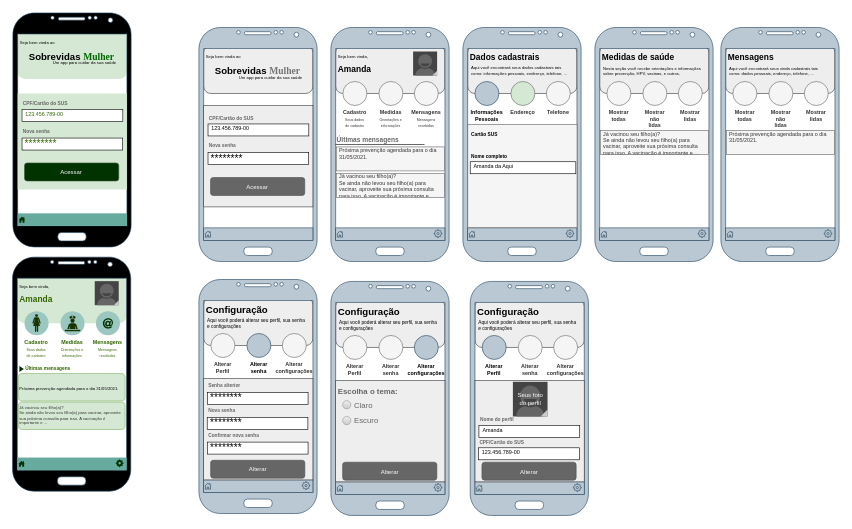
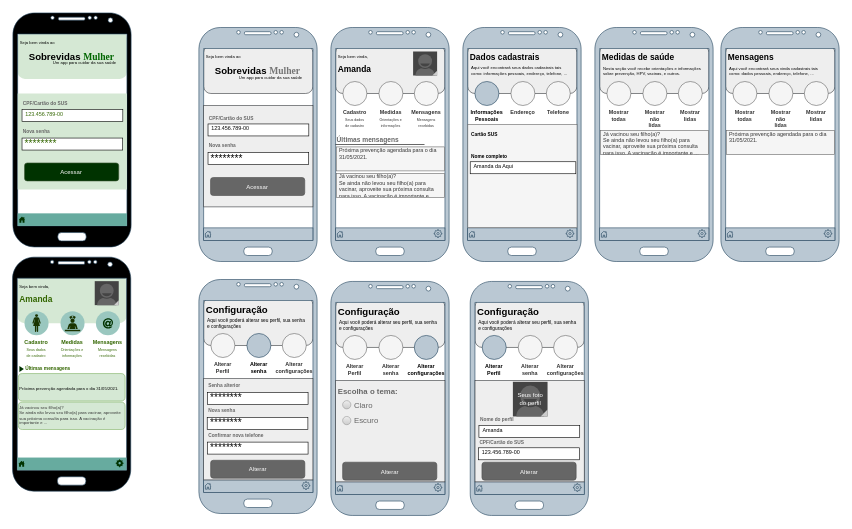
- <mxCell id="33" value="Endereço" style="ellipse;whiteSpace=wrap;html=1;aspect=fixed;fillColor=#d5e8d4;strokeColor=#666666;fontColor=#333333;gradientDirection=north;labelPosition=center;verticalLabelPosition=bottom;align=center;verticalAlign=top;fontStyle=1;fontSize=9;" parent="1" vertex="1"><mxGeometry x="851" y="135" width="40" height="40" as="geometry" /></mxCell>
+ <mxCell id="33" value="Endereço" style="ellipse;whiteSpace=wrap;html=1;aspect=fixed;fillColor=#f5f5f5;strokeColor=#666666;fontColor=#333333;gradientDirection=north;labelPosition=center;verticalLabelPosition=bottom;align=center;verticalAlign=top;fontStyle=1;fontSize=9;" parent="1" vertex="1"><mxGeometry x="851" y="135" width="40" height="40" as="geometry" /></mxCell>
- <mxCell id="82" value="Confirmar nova senha" style="text;html=1;strokeColor=none;fillColor=none;align=left;verticalAlign=middle;whiteSpace=wrap;rounded=0;fontSize=8;fontColor=#666666;fontStyle=1" parent="1" vertex="1"><mxGeometry x="345.15" y="715" width="165.4" height="19" as="geometry" /></mxCell>
+ <mxCell id="82" value="Confirmar nova telefone" style="text;html=1;strokeColor=none;fillColor=none;align=left;verticalAlign=middle;whiteSpace=wrap;rounded=0;fontSize=8;fontColor=#666666;fontStyle=1" parent="1" vertex="1"><mxGeometry x="345.15" y="715" width="165.4" height="19" as="geometry" /></mxCell>
